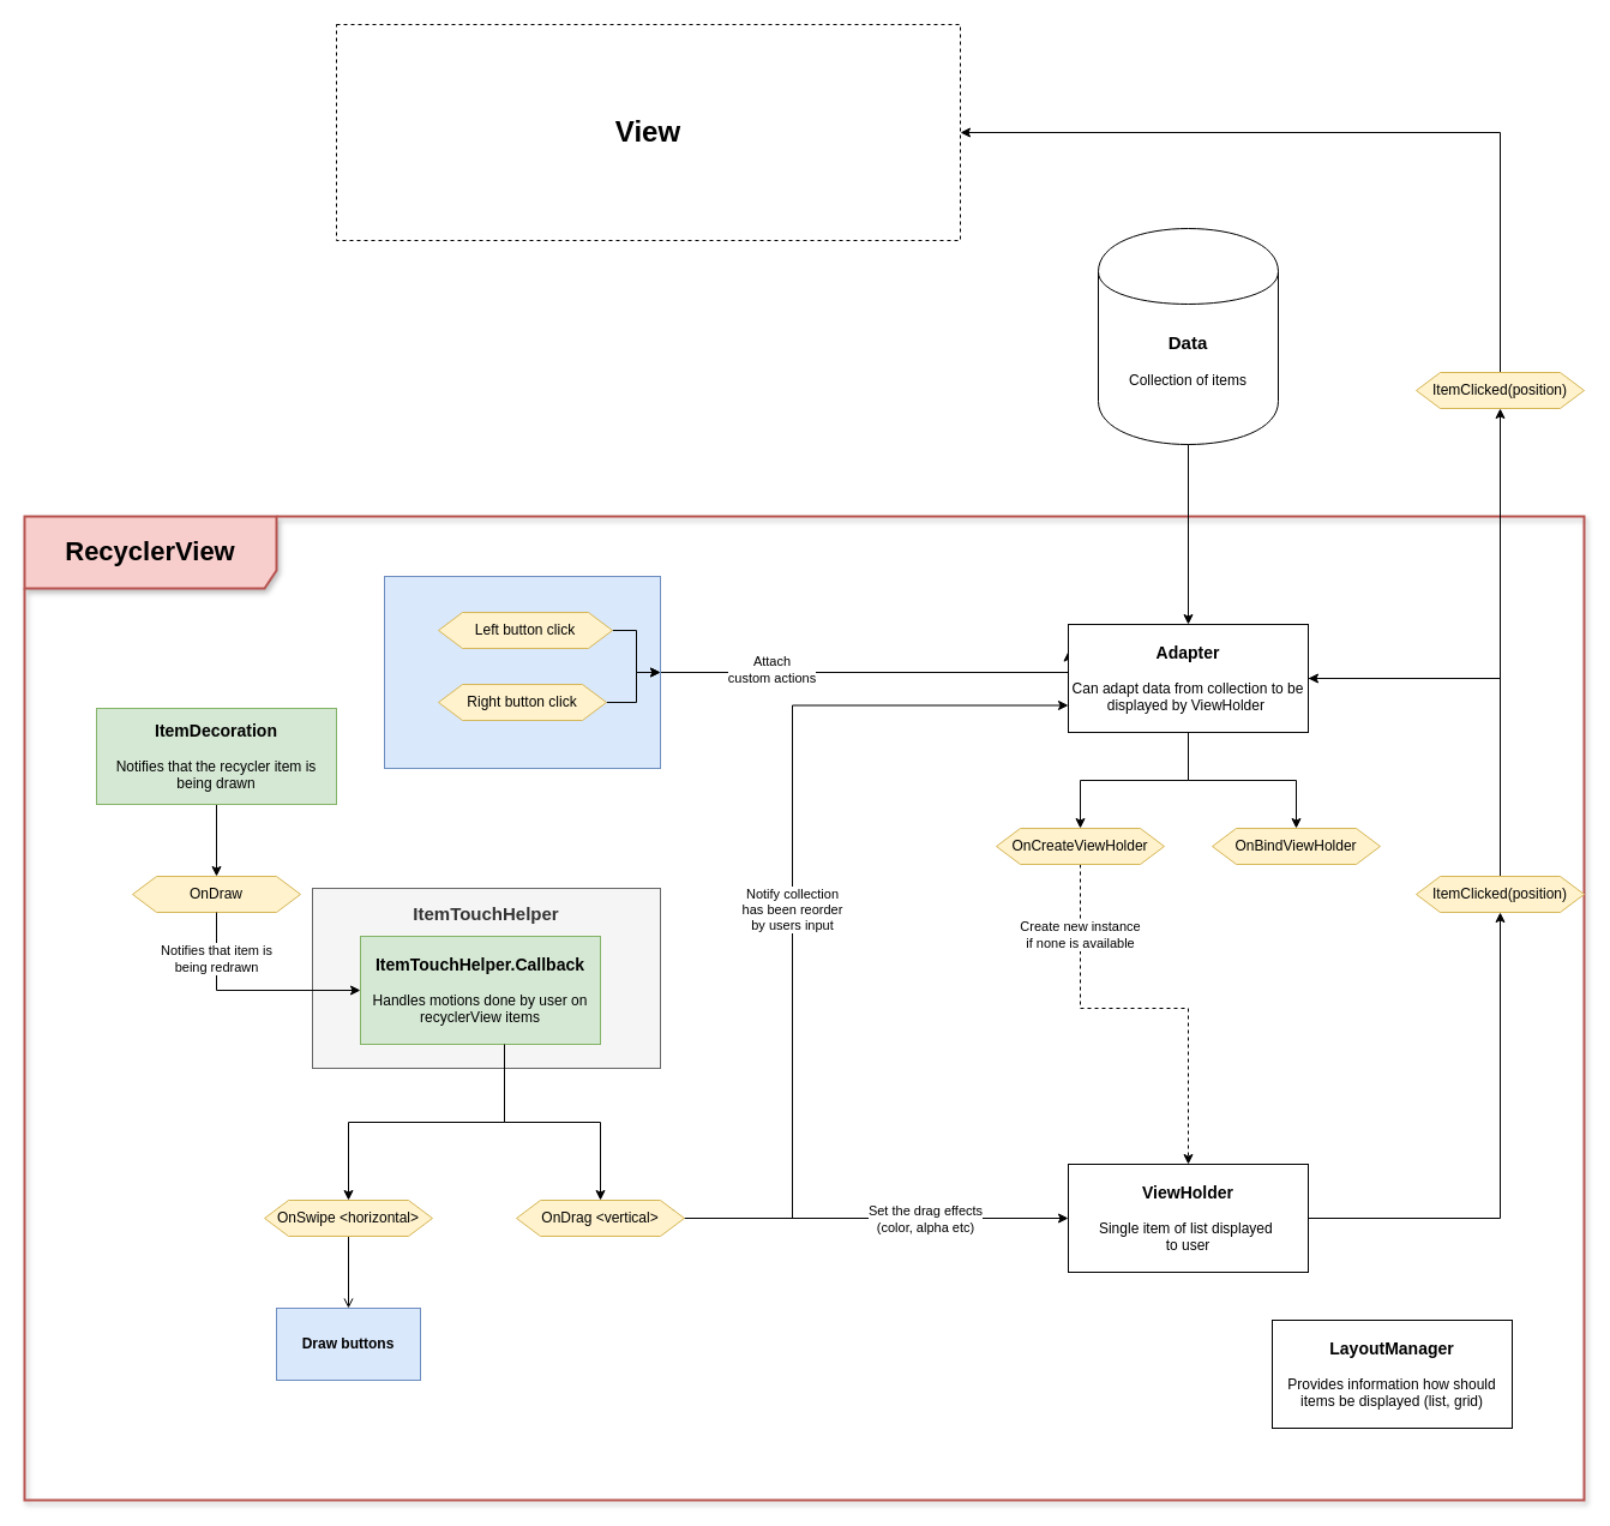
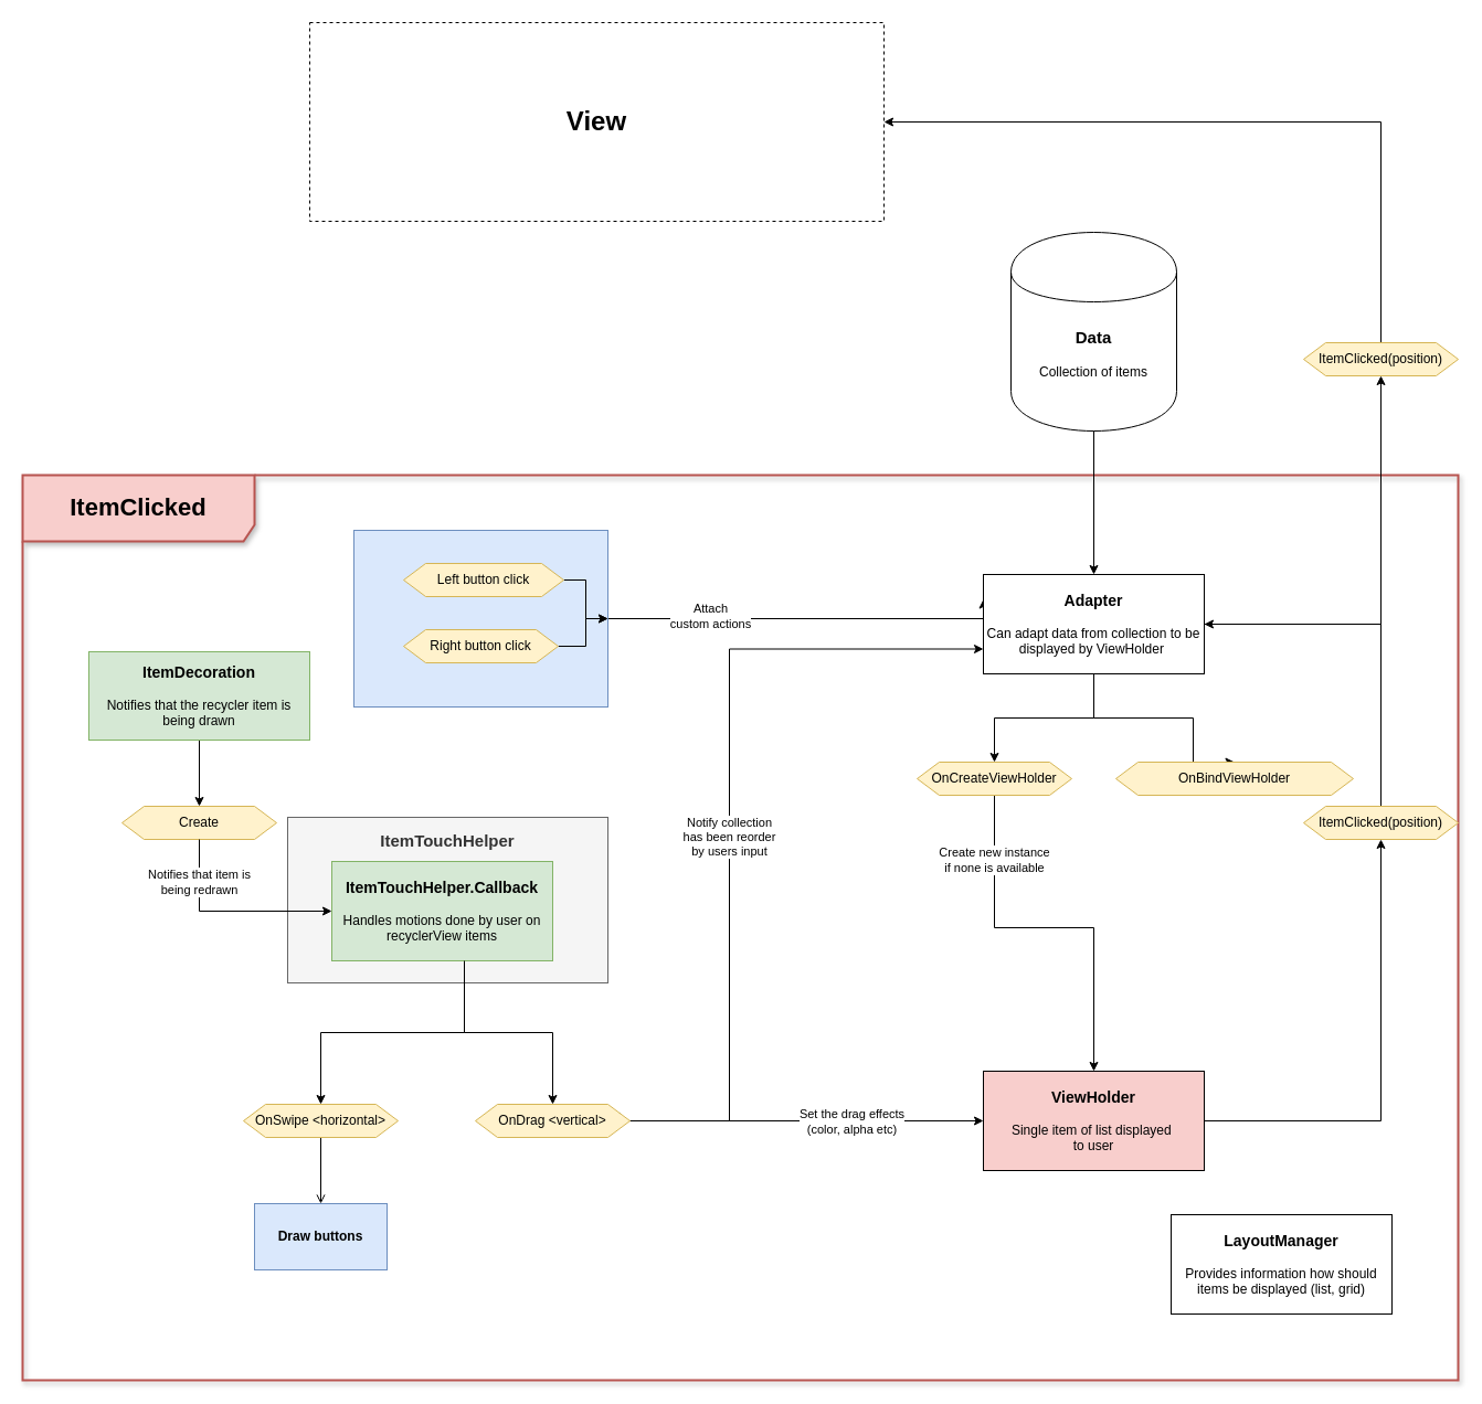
- <mxCell id="45" value="&lt;font style=&quot;font-size: 15px&quot;&gt;&lt;b&gt;Data&lt;/b&gt;&lt;/font&gt;&lt;br&gt;&lt;br&gt;Collection of items" style="shape=cylinder;whiteSpace=wrap;html=1;boundedLbl=1;backgroundOutline=1;" vertex="1" parent="1"><mxGeometry x="915" y="190" width="150" height="180" as="geometry" /></mxCell>
+ <mxCell id="45" value="&lt;font style=&quot;font-size: 15px&quot;&gt;&lt;b&gt;Data&lt;/b&gt;&lt;/font&gt;&lt;br&gt;&lt;br&gt;Collection of items" style="shape=cylinder;whiteSpace=wrap;html=1;boundedLbl=1;backgroundOutline=1;" vertex="1" parent="1"><mxGeometry x="915" y="210" width="150" height="180" as="geometry" /></mxCell>
- <mxCell id="2" value="&lt;font style=&quot;font-size: 22px&quot;&gt;&lt;b&gt;RecyclerView&lt;/b&gt;&lt;/font&gt;" style="shape=umlFrame;whiteSpace=wrap;html=1;width=210;height=60;fillColor=#f8cecc;strokeColor=#b85450;sketch=0;shadow=1;strokeWidth=2;perimeterSpacing=10;" vertex="1" parent="1"><mxGeometry x="20" y="430" width="1300" height="820" as="geometry" /></mxCell>
+ <mxCell id="2" value="&lt;font style=&quot;font-size: 22px&quot;&gt;&lt;b&gt;ItemClicked&lt;/b&gt;&lt;/font&gt;" style="shape=umlFrame;whiteSpace=wrap;html=1;width=210;height=60;fillColor=#f8cecc;strokeColor=#b85450;sketch=0;shadow=1;strokeWidth=2;perimeterSpacing=10;" vertex="1" parent="1"><mxGeometry x="20" y="430" width="1300" height="820" as="geometry" /></mxCell>
- <mxCell id="12" value="OnBindViewHolder" style="shape=hexagon;perimeter=hexagonPerimeter2;whiteSpace=wrap;html=1;fixedSize=1;fillColor=#fff2cc;strokeColor=#d6b656;" vertex="1" parent="1"><mxGeometry x="1010" y="690" width="140" height="30" as="geometry" /></mxCell>
+ <mxCell id="12" value="OnBindViewHolder" style="shape=hexagon;perimeter=hexagonPerimeter2;whiteSpace=wrap;html=1;fixedSize=1;fillColor=#fff2cc;strokeColor=#d6b656;" vertex="1" parent="1"><mxGeometry x="1010" y="690" width="215" height="30" as="geometry" /></mxCell>
- <mxCell id="13" value="OnDraw" style="shape=hexagon;perimeter=hexagonPerimeter2;whiteSpace=wrap;html=1;fixedSize=1;fillColor=#fff2cc;strokeColor=#d6b656;" vertex="1" parent="1"><mxGeometry x="110" y="730" width="140" height="30" as="geometry" /></mxCell>
+ <mxCell id="13" value="Create" style="shape=hexagon;perimeter=hexagonPerimeter2;whiteSpace=wrap;html=1;fixedSize=1;fillColor=#fff2cc;strokeColor=#d6b656;" vertex="1" parent="1"><mxGeometry x="110" y="730" width="140" height="30" as="geometry" /></mxCell>
- <mxCell id="5" value="Create new instance&lt;br&gt;if none is available" style="edgeStyle=orthogonalEdgeStyle;rounded=0;orthogonalLoop=1;jettySize=auto;html=1;entryX=0.5;entryY=0;entryDx=0;entryDy=0;strokeWidth=1;exitX=0.5;exitY=1;exitDx=0;exitDy=0;dashed=1;" edge="1" parent="1" source="11" target="7"><mxGeometry x="-0.652" relative="1" as="geometry"><mxPoint x="845" y="710" as="sourcePoint" /><mxPoint x="968" y="830" as="targetPoint" /><Array as="points"><mxPoint x="900" y="840" /><mxPoint x="990" y="840" /></Array><mxPoint as="offset" /></mxGeometry></mxCell>
+ <mxCell id="5" value="Create new instance&lt;br&gt;if none is available" style="edgeStyle=orthogonalEdgeStyle;rounded=0;orthogonalLoop=1;jettySize=auto;html=1;entryX=0.5;entryY=0;entryDx=0;entryDy=0;strokeWidth=1;exitX=0.5;exitY=1;exitDx=0;exitDy=0;" edge="1" parent="1" source="11" target="7"><mxGeometry x="-0.652" relative="1" as="geometry"><mxPoint x="845" y="710" as="sourcePoint" /><mxPoint x="968" y="830" as="targetPoint" /><Array as="points"><mxPoint x="900" y="840" /><mxPoint x="990" y="840" /></Array><mxPoint as="offset" /></mxGeometry></mxCell>
- <mxCell id="7" value="&lt;font&gt;&lt;b&gt;&lt;font style=&quot;font-size: 14px&quot;&gt;ViewHolder&lt;/font&gt;&lt;/b&gt;&lt;br&gt;&lt;br&gt;&lt;span style=&quot;font-size: 12px&quot;&gt;Single item of list displayed&amp;nbsp;&lt;/span&gt;&lt;br&gt;&lt;span style=&quot;font-size: 12px&quot;&gt;to user&lt;/span&gt;&lt;br&gt;&lt;/font&gt;" style="rounded=0;whiteSpace=wrap;html=1;" vertex="1" parent="1"><mxGeometry x="890" y="970" width="200" height="90" as="geometry" /></mxCell>
+ <mxCell id="7" value="&lt;font&gt;&lt;b&gt;&lt;font style=&quot;font-size: 14px&quot;&gt;ViewHolder&lt;/font&gt;&lt;/b&gt;&lt;br&gt;&lt;br&gt;&lt;span style=&quot;font-size: 12px&quot;&gt;Single item of list displayed&amp;nbsp;&lt;/span&gt;&lt;br&gt;&lt;span style=&quot;font-size: 12px&quot;&gt;to user&lt;/span&gt;&lt;br&gt;&lt;/font&gt;" style="rounded=0;whiteSpace=wrap;html=1;fillColor=#f8cecc;" vertex="1" parent="1"><mxGeometry x="890" y="970" width="200" height="90" as="geometry" /></mxCell>
